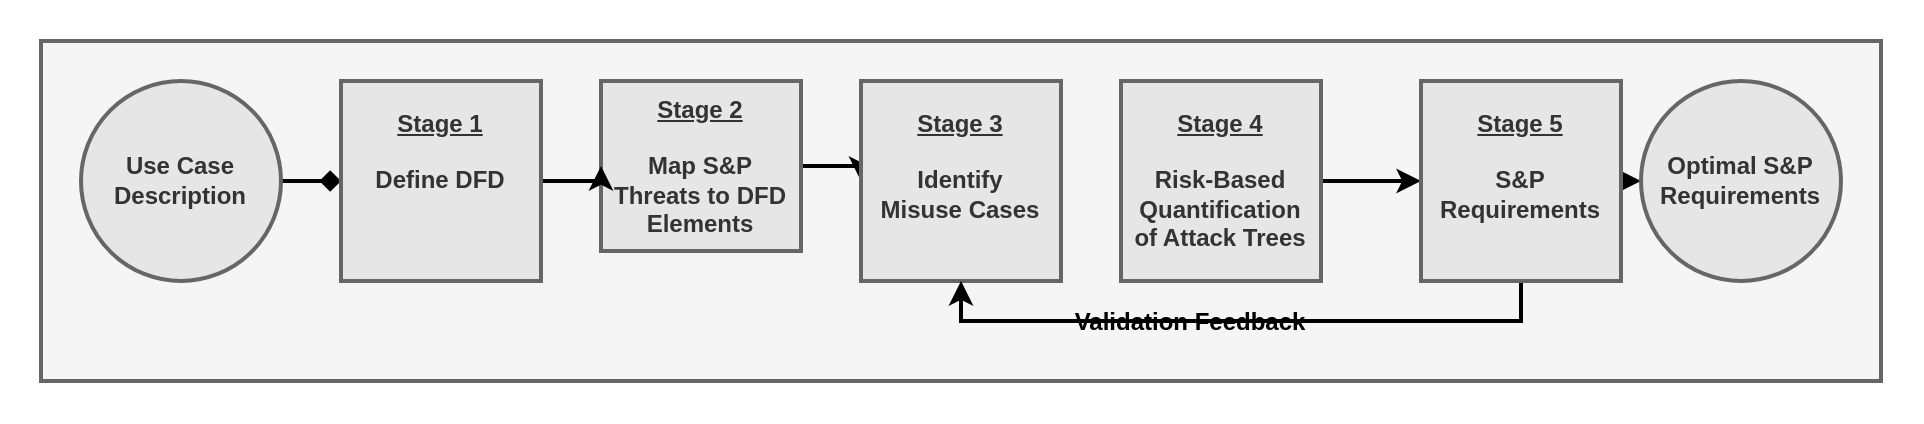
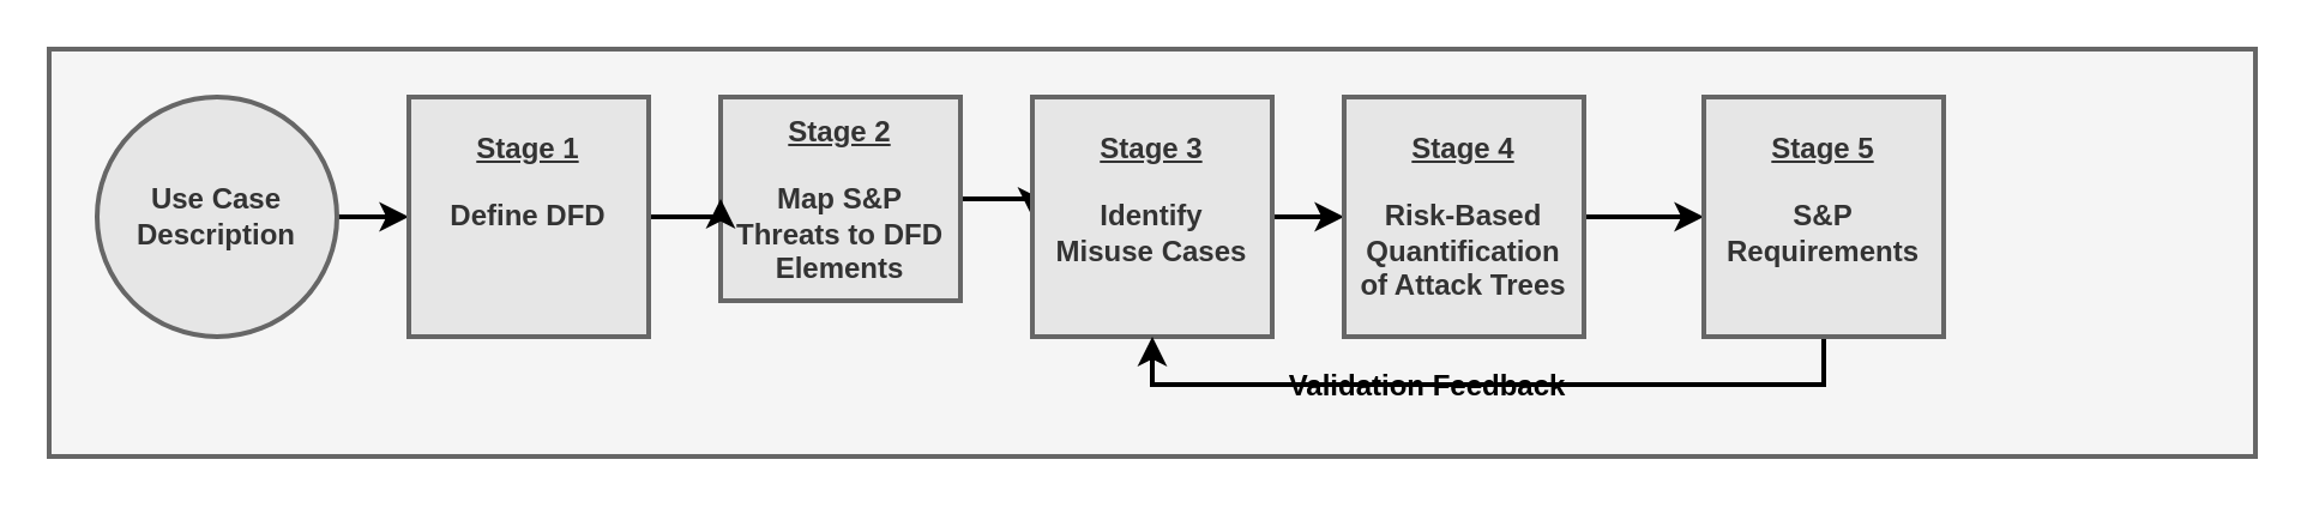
- <mxCell id="3" style="edgeStyle=orthogonalEdgeStyle;rounded=0;orthogonalLoop=1;jettySize=auto;html=1;exitX=1;exitY=0.5;exitDx=0;exitDy=0;entryX=0;entryY=0.5;entryDx=0;entryDy=0;strokeWidth=2;endArrow=diamond;" edge="1" parent="1" source="4" target="8"><mxGeometry relative="1" as="geometry" /></mxCell>
+ <mxCell id="3" style="edgeStyle=orthogonalEdgeStyle;rounded=0;orthogonalLoop=1;jettySize=auto;html=1;exitX=1;exitY=0.5;exitDx=0;exitDy=0;entryX=0;entryY=0.5;entryDx=0;entryDy=0;strokeWidth=2;" edge="1" parent="1" source="4" target="8"><mxGeometry relative="1" as="geometry" /></mxCell>
+ <mxCell id="9" style="edgeStyle=orthogonalEdgeStyle;rounded=0;orthogonalLoop=1;jettySize=auto;html=1;exitX=1;exitY=0.5;exitDx=0;exitDy=0;entryX=0;entryY=0.5;entryDx=0;entryDy=0;strokeWidth=2;" edge="1" parent="1" source="10" target="12"><mxGeometry relative="1" as="geometry" /></mxCell>
- <mxCell id="13" style="edgeStyle=orthogonalEdgeStyle;rounded=0;orthogonalLoop=1;jettySize=auto;html=1;exitX=1;exitY=0.5;exitDx=0;exitDy=0;entryX=0;entryY=0.5;entryDx=0;entryDy=0;strokeWidth=2;" edge="1" parent="1" source="15" target="16"><mxGeometry relative="1" as="geometry" /></mxCell>
- <mxCell id="16" value="&lt;b&gt;Optimal S&amp;amp;P&lt;br&gt;Requirements&lt;/b&gt;" style="ellipse;whiteSpace=wrap;html=1;aspect=fixed;fillColor=#E6E6E6;fontColor=#333333;strokeColor=#666666;strokeWidth=2;" vertex="1" parent="1"><mxGeometry x="820" y="40" width="100" height="100" as="geometry" /></mxCell>
